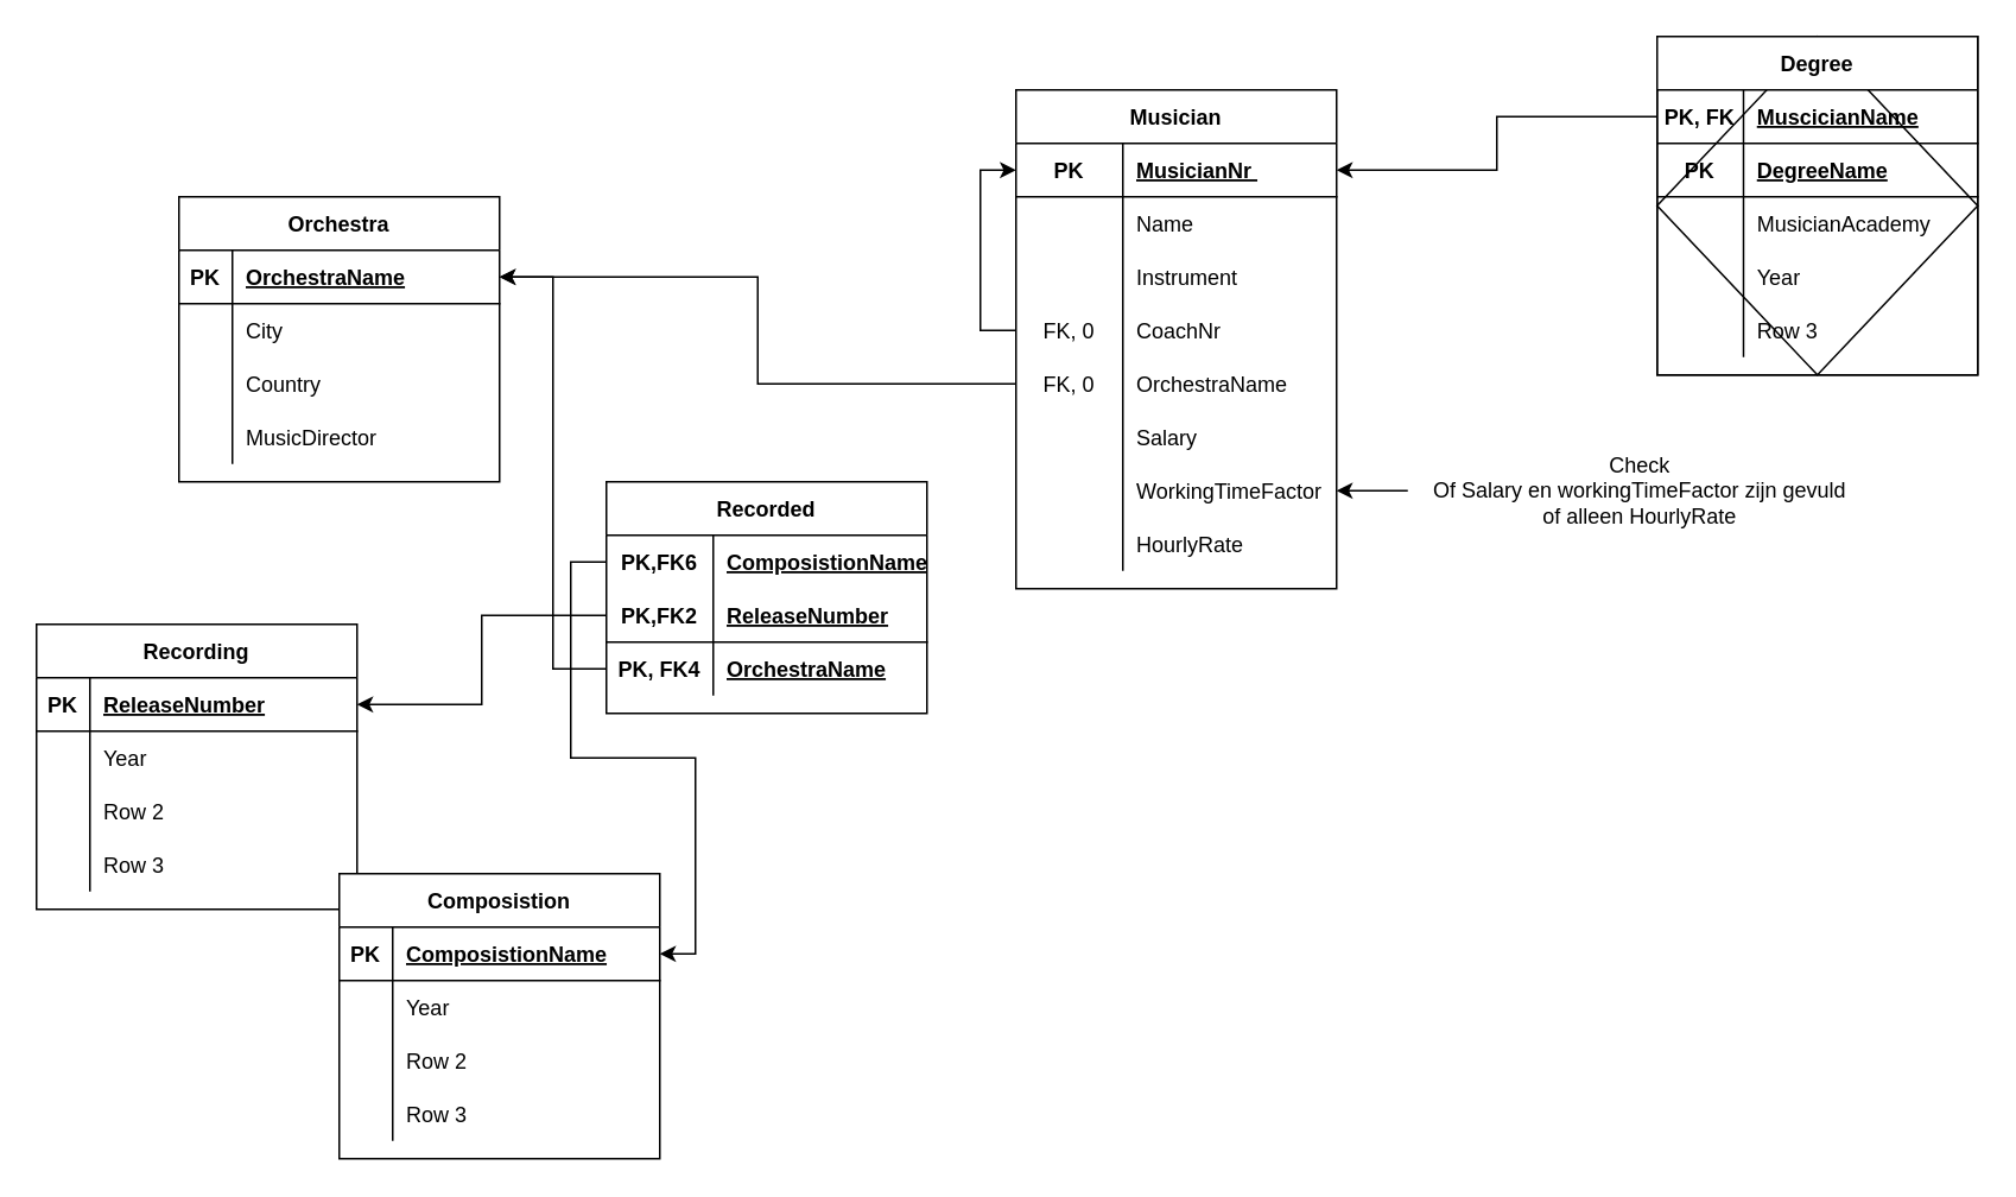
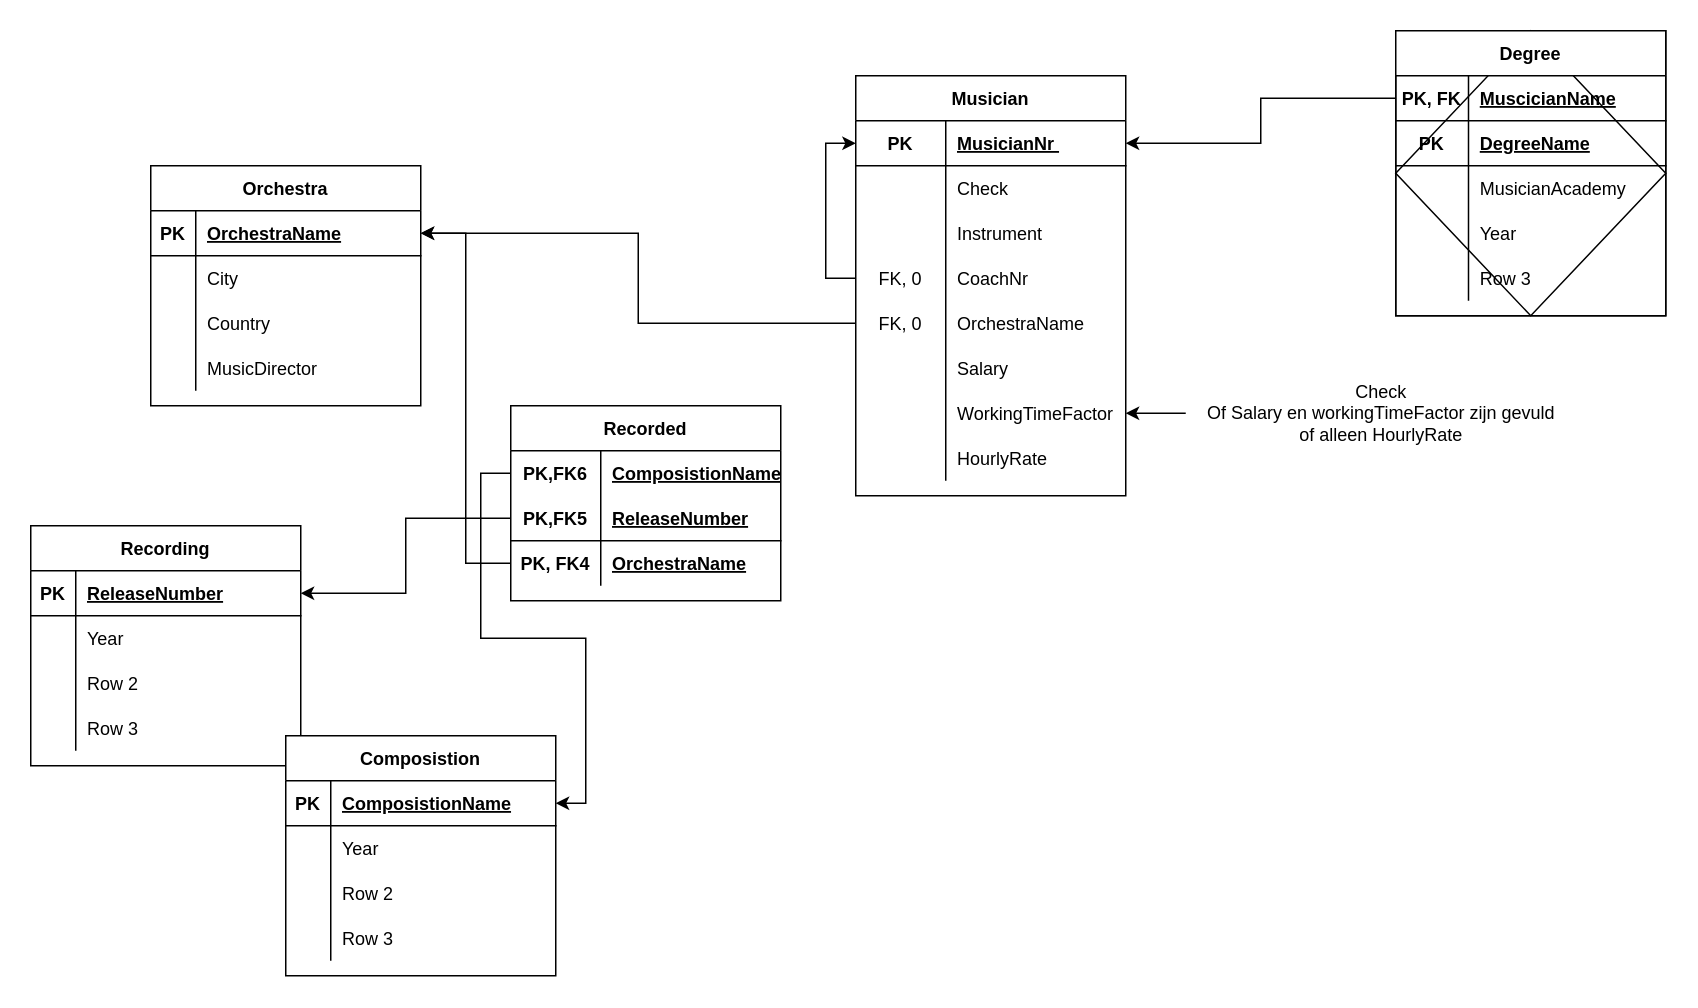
- <mxCell id="8" value="Name" style="shape=partialRectangle;connectable=0;fillColor=none;top=0;left=0;bottom=0;right=0;align=left;spacingLeft=6;overflow=hidden;" parent="6" vertex="1"><mxGeometry x="60" width="120" height="30" as="geometry"><mxRectangle width="120" height="30" as="alternateBounds" /></mxGeometry></mxCell>
+ <mxCell id="8" value="Check" style="shape=partialRectangle;connectable=0;fillColor=none;top=0;left=0;bottom=0;right=0;align=left;spacingLeft=6;overflow=hidden;" parent="6" vertex="1"><mxGeometry x="60" width="120" height="30" as="geometry"><mxRectangle width="120" height="30" as="alternateBounds" /></mxGeometry></mxCell>
- <mxCell id="73" value="PK,FK2" style="shape=partialRectangle;connectable=0;fillColor=none;top=0;left=0;bottom=0;right=0;fontStyle=1;overflow=hidden;" parent="72" vertex="1"><mxGeometry width="60" height="30" as="geometry"><mxRectangle width="60" height="30" as="alternateBounds" /></mxGeometry></mxCell>
+ <mxCell id="73" value="PK,FK5" style="shape=partialRectangle;connectable=0;fillColor=none;top=0;left=0;bottom=0;right=0;fontStyle=1;overflow=hidden;" parent="72" vertex="1"><mxGeometry width="60" height="30" as="geometry"><mxRectangle width="60" height="30" as="alternateBounds" /></mxGeometry></mxCell>
